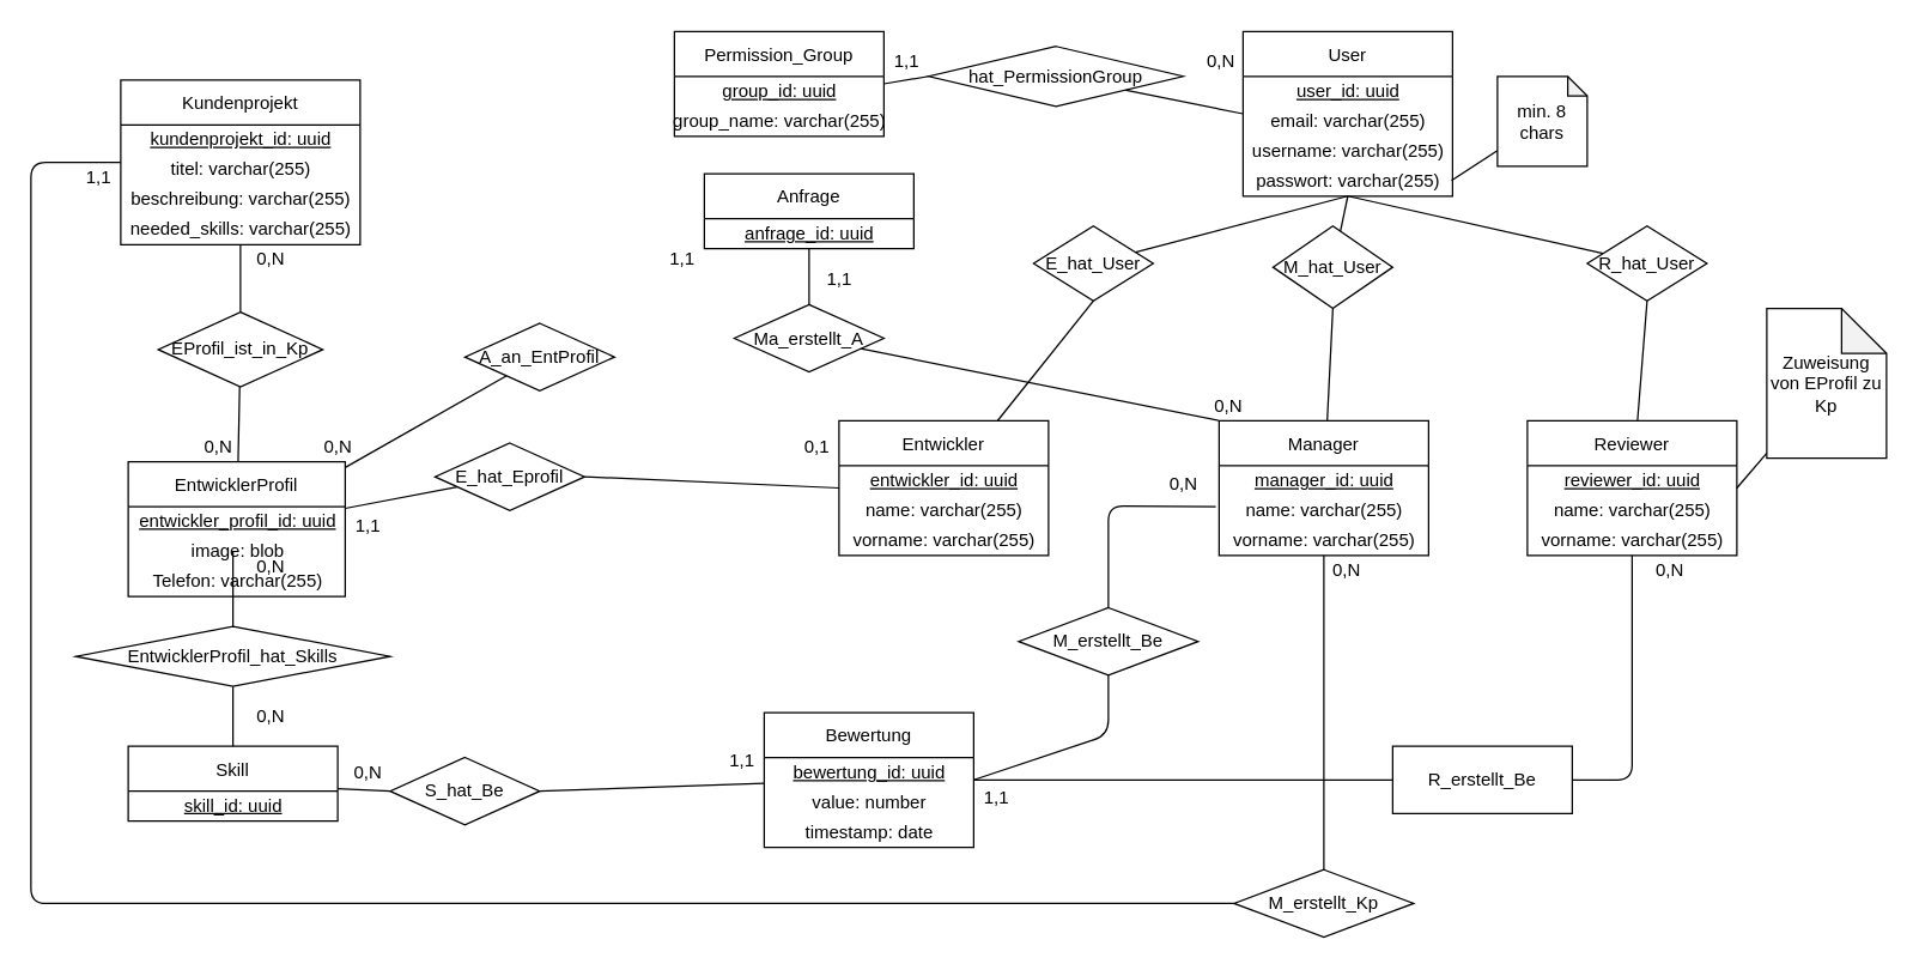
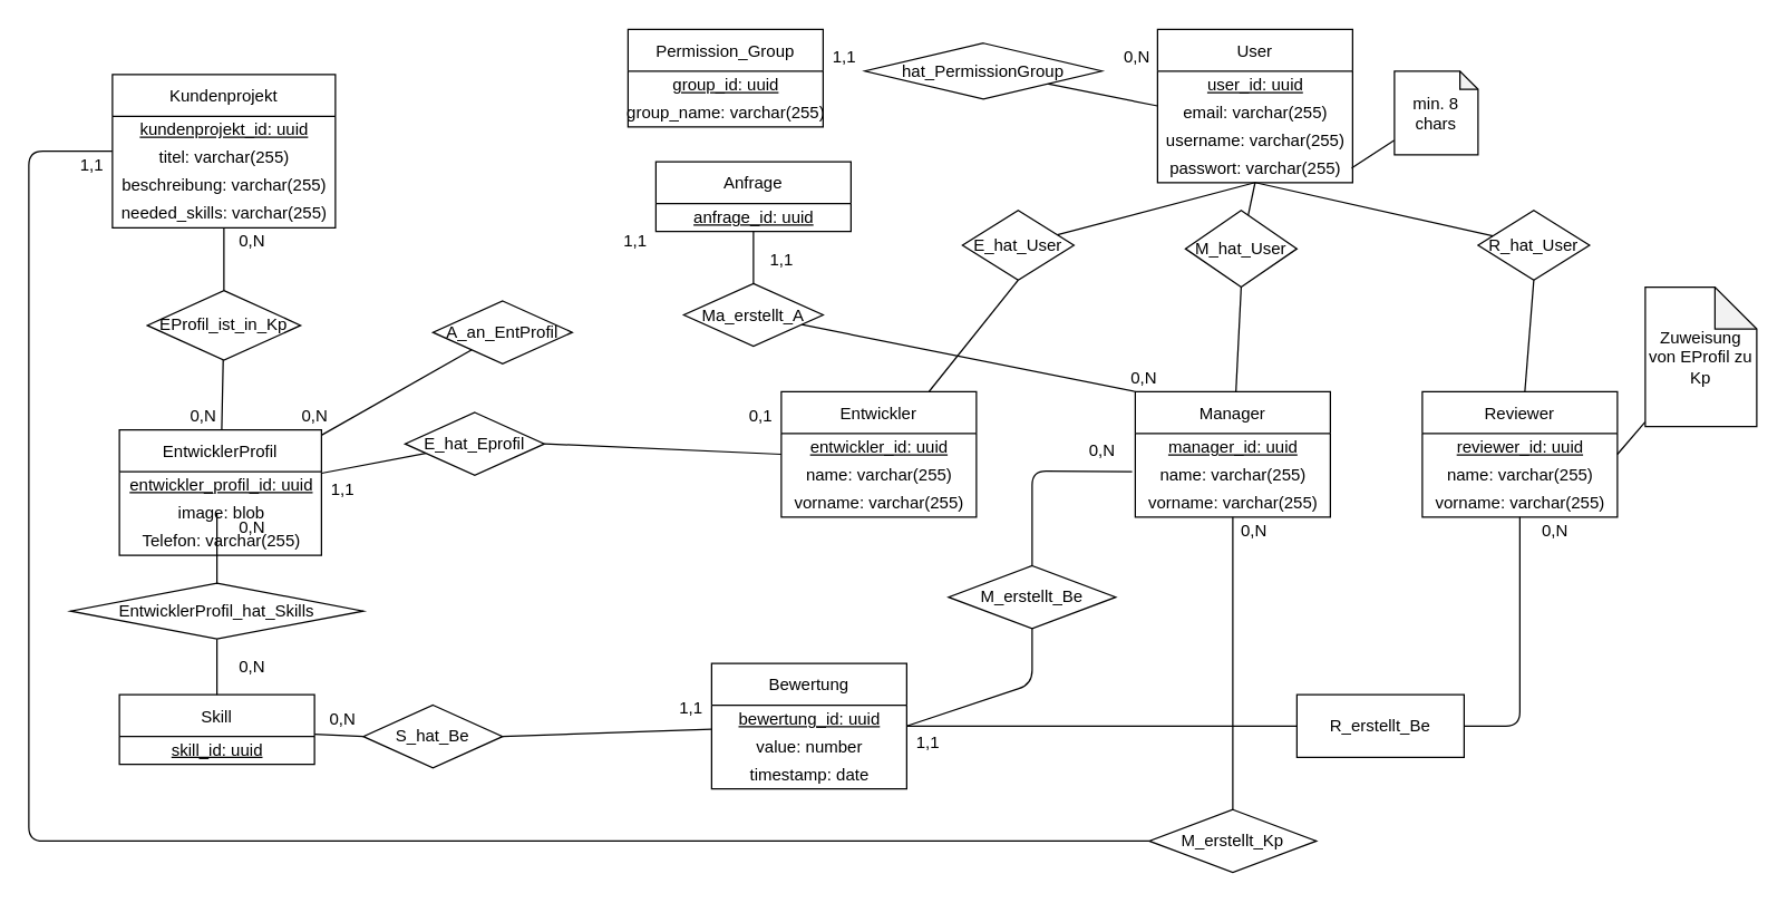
- <mxCell id="2" style="edgeStyle=none;html=1;entryX=0;entryY=0.5;entryDx=0;entryDy=0;endArrow=none;endFill=0;exitX=1;exitY=0.5;exitDx=0;exitDy=0;" edge="1" parent="1" source="55" target="4"><mxGeometry relative="1" as="geometry"><mxPoint x="590" y="50.5" as="sourcePoint" /></mxGeometry></mxCell>
